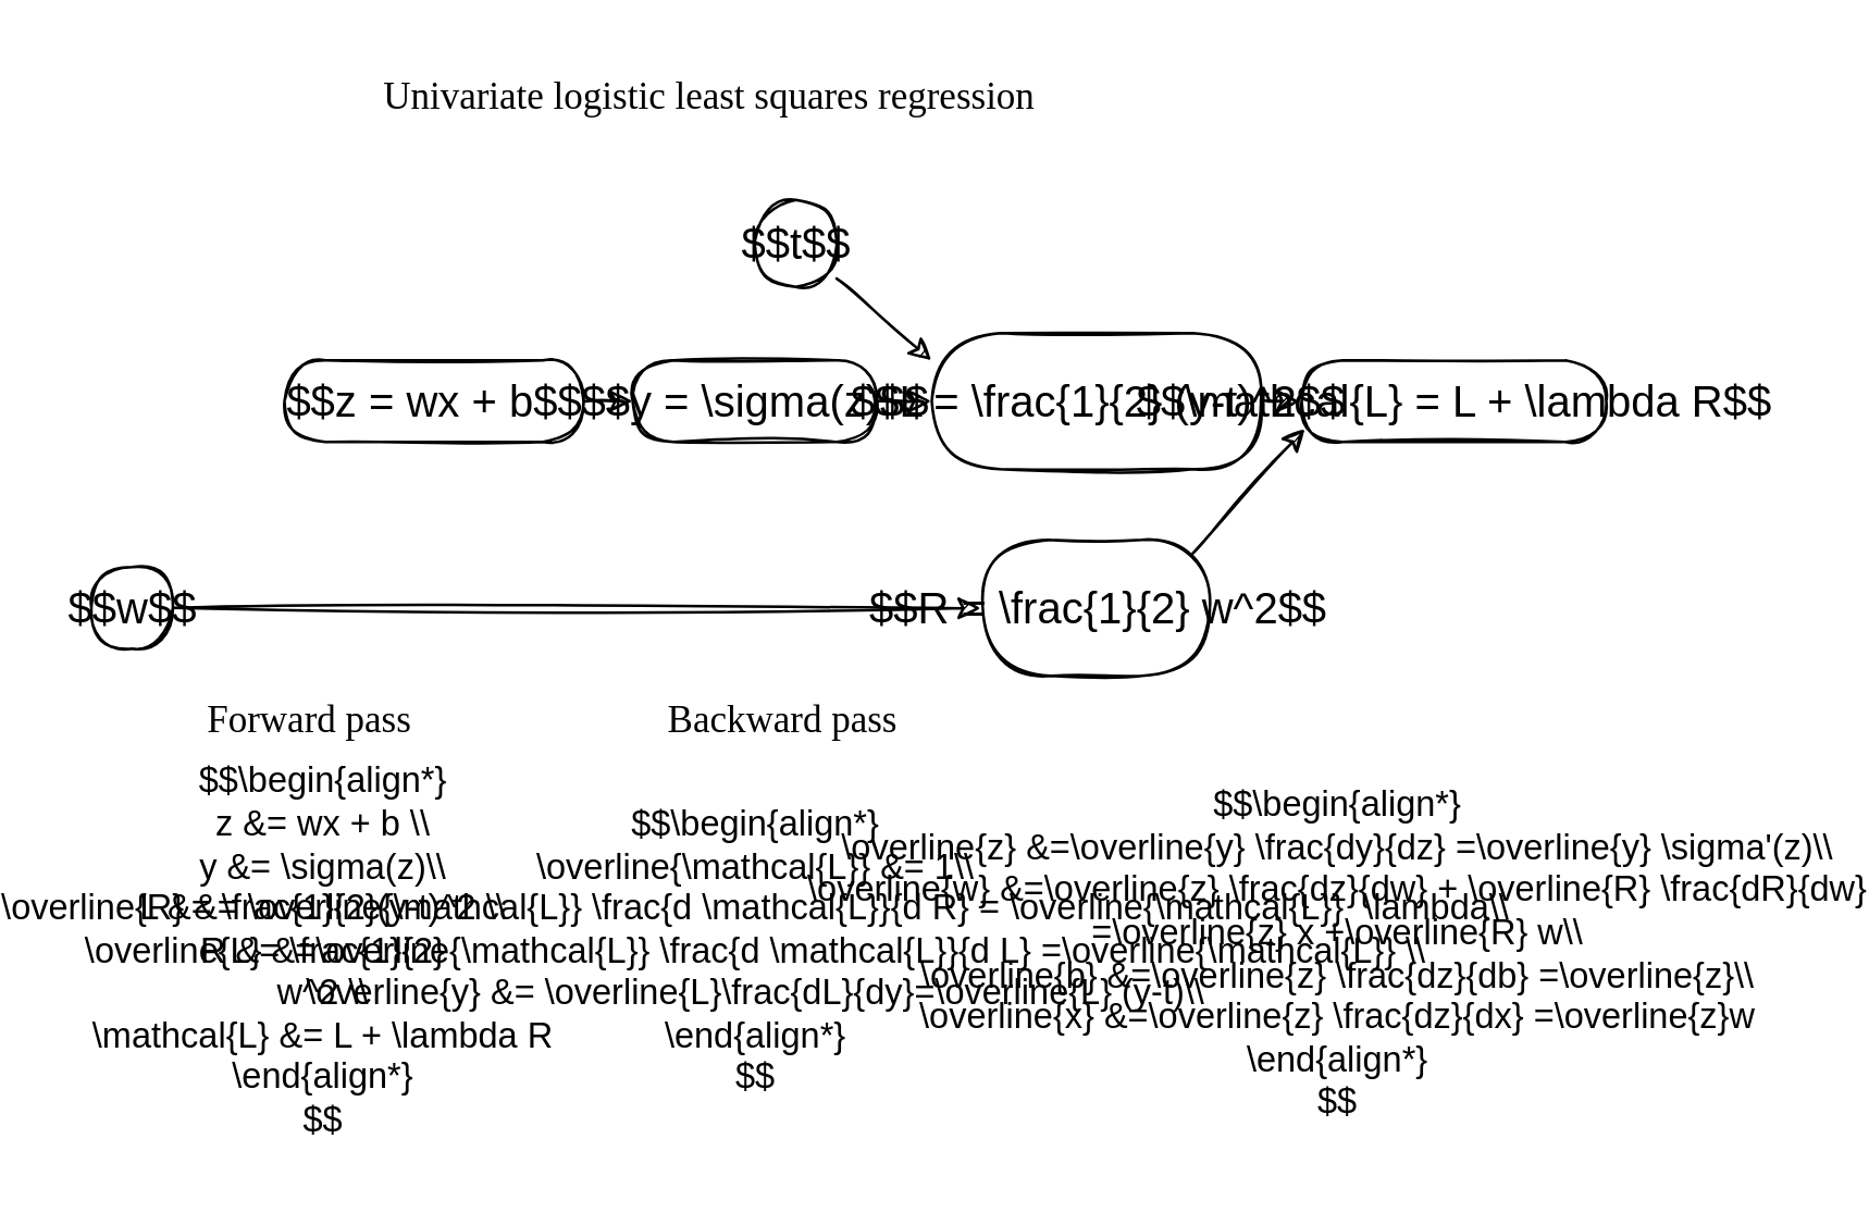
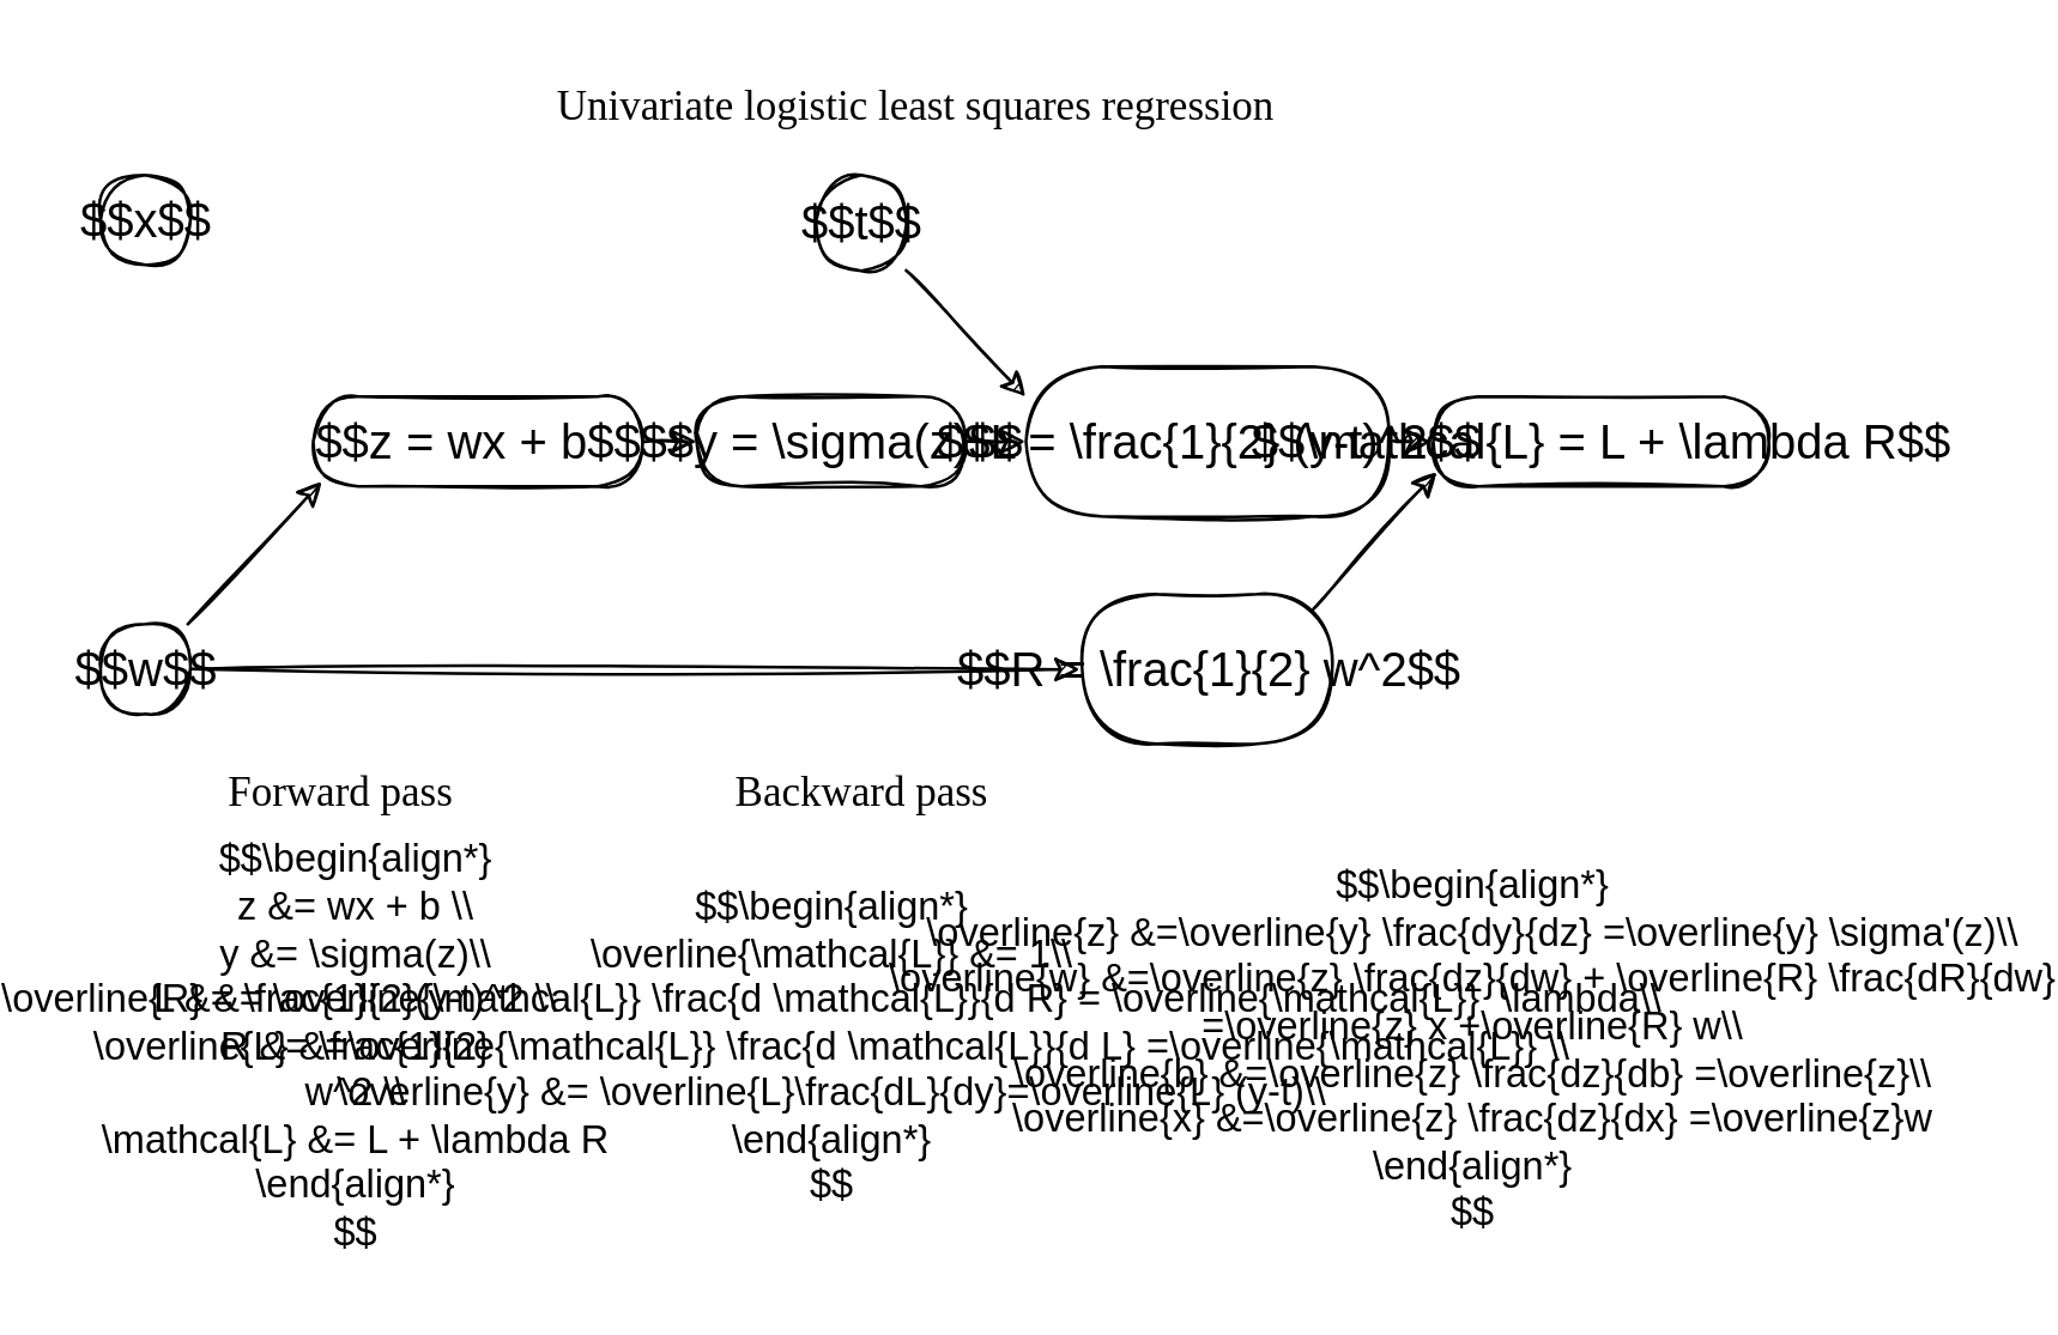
- <mxCell id="2" value="&lt;font face=&quot;Palatino linotype&quot;&gt;Univariate logistic least squares regression&lt;/font&gt;" style="text;html=1;align=center;verticalAlign=middle;resizable=0;points=[];autosize=1;strokeColor=none;fillColor=none;fontSize=14;fontFamily=Helvetica;sketch=1;" parent="1" vertex="1"><mxGeometry x="102" y="20" width="290" height="30" as="geometry" /></mxCell>
+ <mxCell id="2" value="&lt;font face=&quot;Palatino linotype&quot;&gt;Univariate logistic least squares regression&lt;/font&gt;" style="text;html=1;align=center;verticalAlign=middle;resizable=0;points=[];autosize=1;strokeColor=none;fillColor=none;fontSize=14;fontFamily=Helvetica;sketch=1;" parent="1" vertex="1"><mxGeometry x="147" width="290" height="30" as="geometry" y="20" /></mxCell>
+ <mxCell id="6" value="$$x$$" style="text;html=1;align=center;verticalAlign=middle;resizable=1;points=[];autosize=1;strokeColor=default;fillColor=none;fontSize=16;fontFamily=Helvetica;rounded=1;glass=0;shadow=0;sketch=1;arcSize=50;" parent="1" vertex="1"><mxGeometry x="20" y="58" width="30" height="30" as="geometry" /></mxCell>
- <mxCell id="14" value="$$t$$" style="text;html=1;align=center;verticalAlign=middle;resizable=1;points=[];autosize=1;strokeColor=default;fillColor=none;fontSize=16;fontFamily=Helvetica;rounded=1;glass=0;shadow=0;sketch=1;arcSize=50;" parent="1" vertex="1"><mxGeometry x="264" y="73" width="30" height="32" as="geometry" /></mxCell>
+ <mxCell id="14" value="$$t$$" style="text;html=1;align=center;verticalAlign=middle;resizable=1;points=[];autosize=1;strokeColor=default;fillColor=none;fontSize=16;fontFamily=Helvetica;rounded=1;glass=0;shadow=0;sketch=1;arcSize=50;" parent="1" vertex="1"><mxGeometry x="259" y="58" width="30" height="32" as="geometry" /></mxCell>
+ <mxCell id="3" style="edgeStyle=none;rounded=0;orthogonalLoop=1;jettySize=auto;html=1;fontFamily=Helvetica;fontSize=16;entryX=0.026;entryY=0.947;entryDx=0;entryDy=0;entryPerimeter=0;sketch=1;" parent="1" source="5" target="8" edge="1"><mxGeometry relative="1" as="geometry" /></mxCell>
